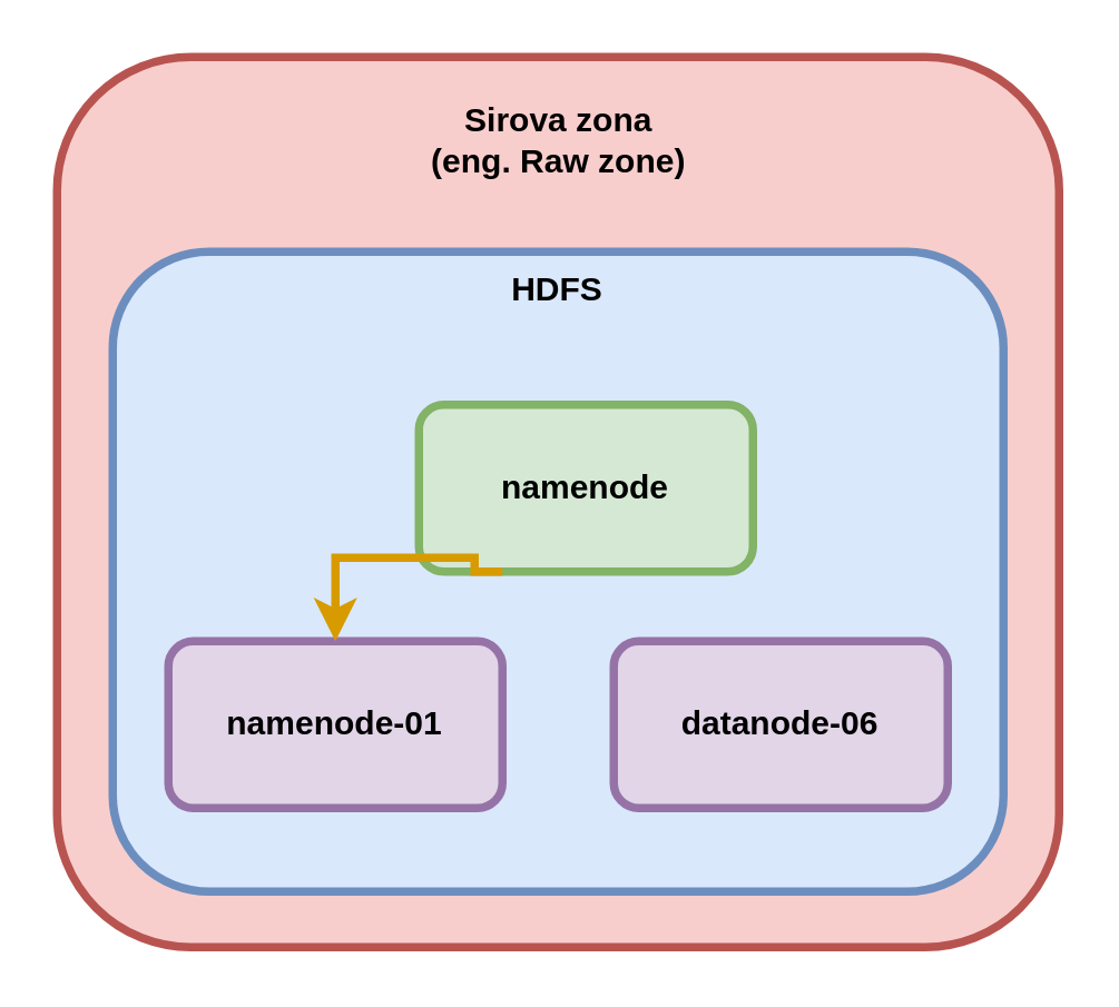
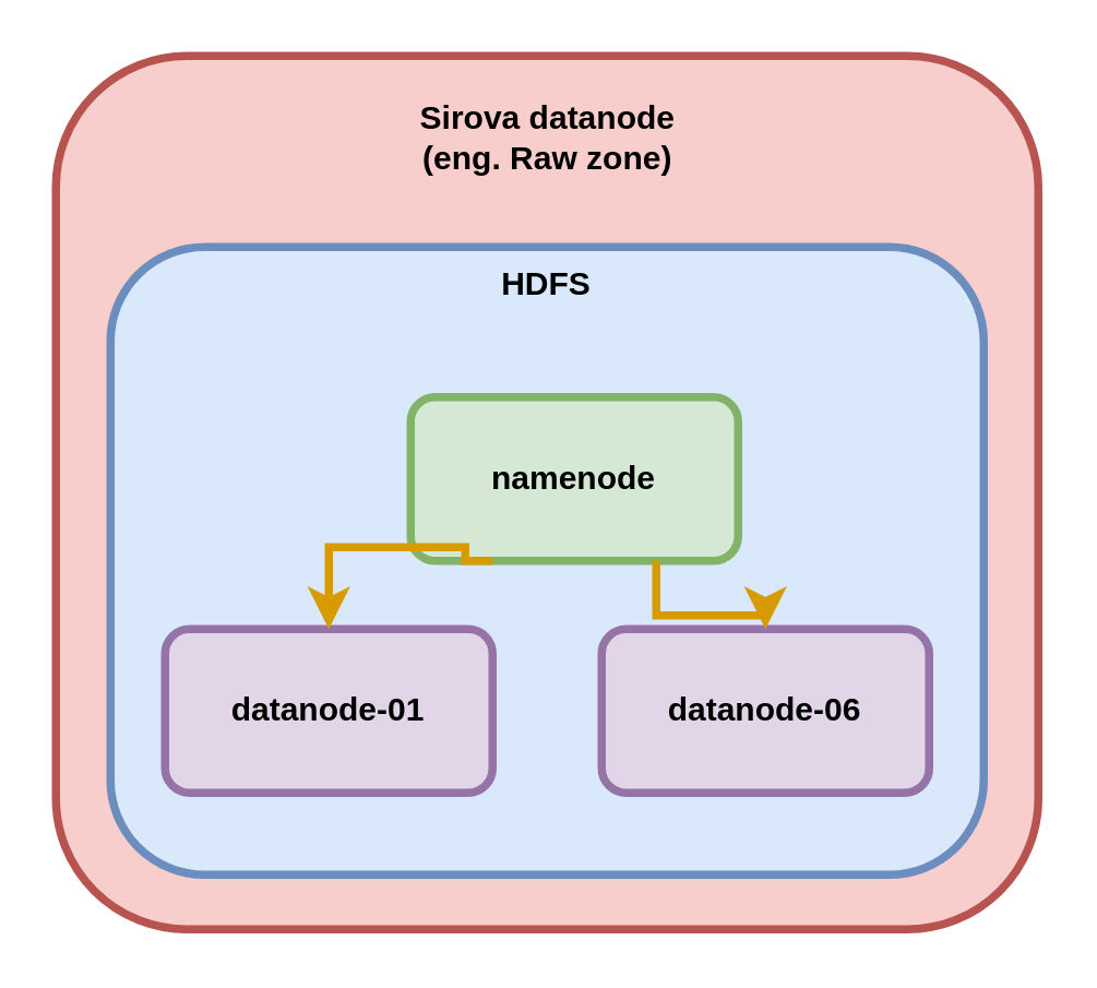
- <mxCell id="4" value="&lt;b&gt;Sirova zona&lt;br&gt;(eng. Raw zone)&lt;/b&gt;" style="text;html=1;align=center;verticalAlign=middle;resizable=0;points=[];autosize=1;strokeColor=none;fillColor=none;" parent="2" vertex="1"><mxGeometry x="125" y="10" width="110" height="40" as="geometry" /></mxCell>
+ <mxCell id="4" value="&lt;b&gt;Sirova datanode&lt;br&gt;(eng. Raw zone)&lt;/b&gt;" style="text;html=1;align=center;verticalAlign=middle;resizable=0;points=[];autosize=1;strokeColor=none;fillColor=none;" parent="2" vertex="1"><mxGeometry x="125" y="10" width="110" height="40" as="geometry" /></mxCell>
+ <mxCell id="10" style="edgeStyle=orthogonalEdgeStyle;rounded=0;orthogonalLoop=1;jettySize=auto;html=1;exitX=0.75;exitY=1;exitDx=0;exitDy=0;entryX=0.5;entryY=0;entryDx=0;entryDy=0;strokeWidth=3;fillColor=#ffe6cc;strokeColor=#d79b00;" parent="2" source="6" target="9" edge="1"><mxGeometry relative="1" as="geometry" /></mxCell>
- <mxCell id="7" value="namenode-01" style="rounded=1;whiteSpace=wrap;html=1;fontStyle=1;strokeWidth=3;fillColor=#e1d5e7;strokeColor=#9673a6;" parent="2" vertex="1"><mxGeometry x="40" y="210" width="120" height="60" as="geometry" /></mxCell>
+ <mxCell id="7" value="datanode-01" style="rounded=1;whiteSpace=wrap;html=1;fontStyle=1;strokeWidth=3;fillColor=#e1d5e7;strokeColor=#9673a6;" parent="2" vertex="1"><mxGeometry x="40" y="210" width="120" height="60" as="geometry" /></mxCell>
